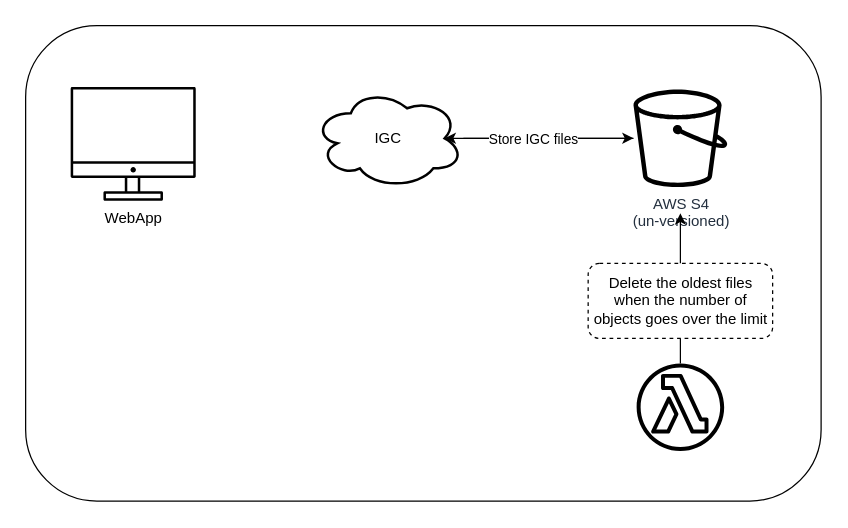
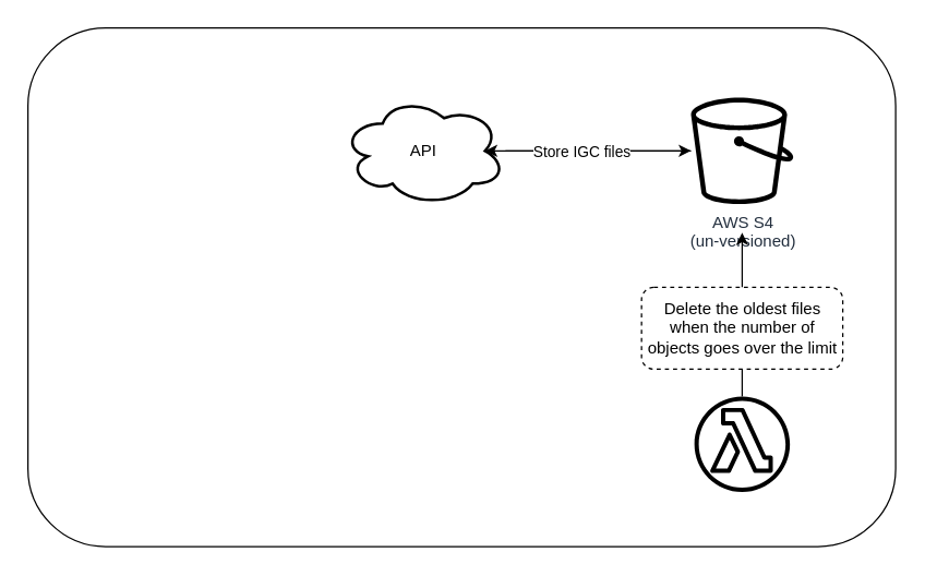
- <mxCell id="4" value="IGC" style="ellipse;shape=cloud;whiteSpace=wrap;html=1;strokeWidth=2;" parent="1" vertex="1"><mxGeometry x="250" y="70" width="120" height="80" as="geometry" /></mxCell>
+ <mxCell id="4" value="API" style="ellipse;shape=cloud;whiteSpace=wrap;html=1;strokeWidth=2;" parent="1" vertex="1"><mxGeometry x="250" y="70" width="120" height="80" as="geometry" /></mxCell>
- <mxCell id="5" value="&lt;font color=&quot;#000000&quot;&gt;WebApp&lt;/font&gt;" style="sketch=0;outlineConnect=0;gradientColor=none;fontColor=#545B64;strokeColor=none;fillColor=#000000;dashed=0;verticalLabelPosition=bottom;verticalAlign=top;align=center;html=1;fontSize=12;fontStyle=0;aspect=fixed;shape=mxgraph.aws4.illustration_desktop;pointerEvents=1" parent="1" vertex="1"><mxGeometry x="56" y="69" width="100" height="91" as="geometry" /></mxCell>
